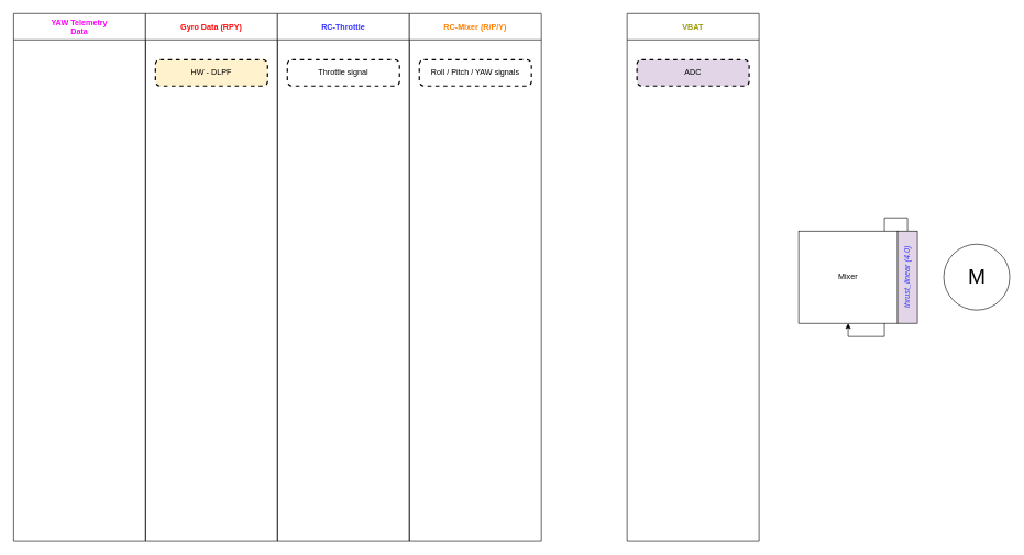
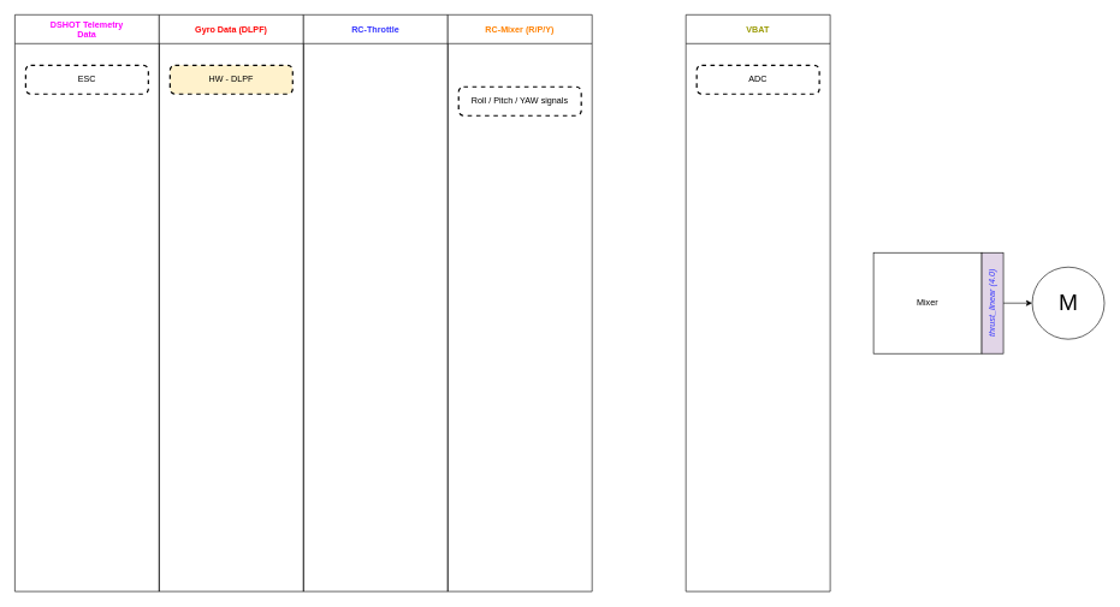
- <mxCell id="2" value="YAW Telemetry&#10;Data" style="swimlane;startSize=40;fontColor=#FF00FF;" vertex="1" parent="1"><mxGeometry x="20" y="20" width="200" height="800" as="geometry" /></mxCell>
+ <mxCell id="2" value="DSHOT Telemetry&#10;Data" style="swimlane;startSize=40;fontColor=#FF00FF;" vertex="1" parent="1"><mxGeometry x="20" y="20" width="200" height="800" as="geometry" /></mxCell>
- <mxCell id="4" value="Gyro Data (RPY)" style="swimlane;startSize=40;fontColor=#FF0000;" vertex="1" parent="1"><mxGeometry x="220" y="20" width="200" height="800" as="geometry" /></mxCell>
+ <mxCell id="4" value="Gyro Data (DLPF)" style="swimlane;startSize=40;fontColor=#FF0000;" vertex="1" parent="1"><mxGeometry x="220" y="20" width="200" height="800" as="geometry" /></mxCell>
+ <mxCell id="3" value="ESC" style="rounded=1;whiteSpace=wrap;html=1;absoluteArcSize=1;arcSize=14;strokeWidth=2;dashed=1;" vertex="1" parent="2"><mxGeometry x="15" y="70" width="170" height="40" as="geometry" /></mxCell>
- <mxCell id="7" value="Throttle signal" style="rounded=1;whiteSpace=wrap;html=1;absoluteArcSize=1;arcSize=14;strokeWidth=2;dashed=1;" vertex="1" parent="6"><mxGeometry x="15" y="70" width="170" height="40" as="geometry" /></mxCell>
- <mxCell id="9" value="Roll / Pitch / YAW signals" style="rounded=1;whiteSpace=wrap;html=1;absoluteArcSize=1;arcSize=14;strokeWidth=2;dashed=1;" vertex="1" parent="8"><mxGeometry x="15" y="70" width="170" height="40" as="geometry" /></mxCell>
+ <mxCell id="9" value="Roll / Pitch / YAW signals" style="rounded=1;whiteSpace=wrap;html=1;absoluteArcSize=1;arcSize=14;strokeWidth=2;dashed=1;" vertex="1" parent="8"><mxGeometry x="15" y="100" width="170" height="40" as="geometry" /></mxCell>
- <mxCell id="11" value="ADC" style="rounded=1;whiteSpace=wrap;html=1;absoluteArcSize=1;arcSize=14;strokeWidth=2;dashed=1;fillColor=#e1d5e7;" vertex="1" parent="10"><mxGeometry x="15" y="70" width="170" height="40" as="geometry" /></mxCell>
+ <mxCell id="11" value="ADC" style="rounded=1;whiteSpace=wrap;html=1;absoluteArcSize=1;arcSize=14;strokeWidth=2;dashed=1;" vertex="1" parent="10"><mxGeometry x="15" y="70" width="170" height="40" as="geometry" /></mxCell>
- <mxCell id="13" style="edgeStyle=orthogonalEdgeStyle;rounded=0;orthogonalLoop=1;jettySize=auto;html=1;" edge="1" parent="1" source="16" target="15"><mxGeometry relative="1" as="geometry" /></mxCell>
+ <mxCell id="13" style="edgeStyle=orthogonalEdgeStyle;rounded=0;orthogonalLoop=1;jettySize=auto;html=1;" edge="1" parent="1" source="16" target="12"><mxGeometry relative="1" as="geometry" /></mxCell>
